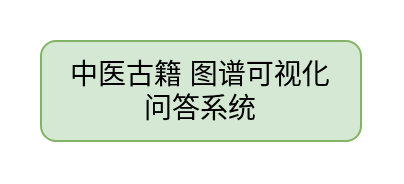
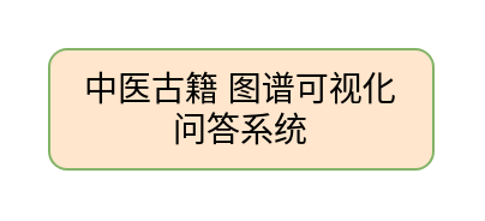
- <mxCell id="2" value="中医古籍 图谱可视化&lt;br style=&quot;font-size: 14px;&quot;&gt;问答系统" style="rounded=1;whiteSpace=wrap;html=1;fillColor=#d5e8d4;strokeColor=#82b366;fontSize=14;" vertex="1" parent="1"><mxGeometry x="20" y="20" width="160" height="50" as="geometry" /></mxCell>
+ <mxCell id="2" value="中医古籍 图谱可视化&lt;br style=&quot;font-size: 14px;&quot;&gt;问答系统" style="rounded=1;whiteSpace=wrap;html=1;fillColor=#ffe6cc;strokeColor=#82b366;fontSize=14;" vertex="1" parent="1"><mxGeometry x="20" y="20" width="160" height="50" as="geometry" /></mxCell>
